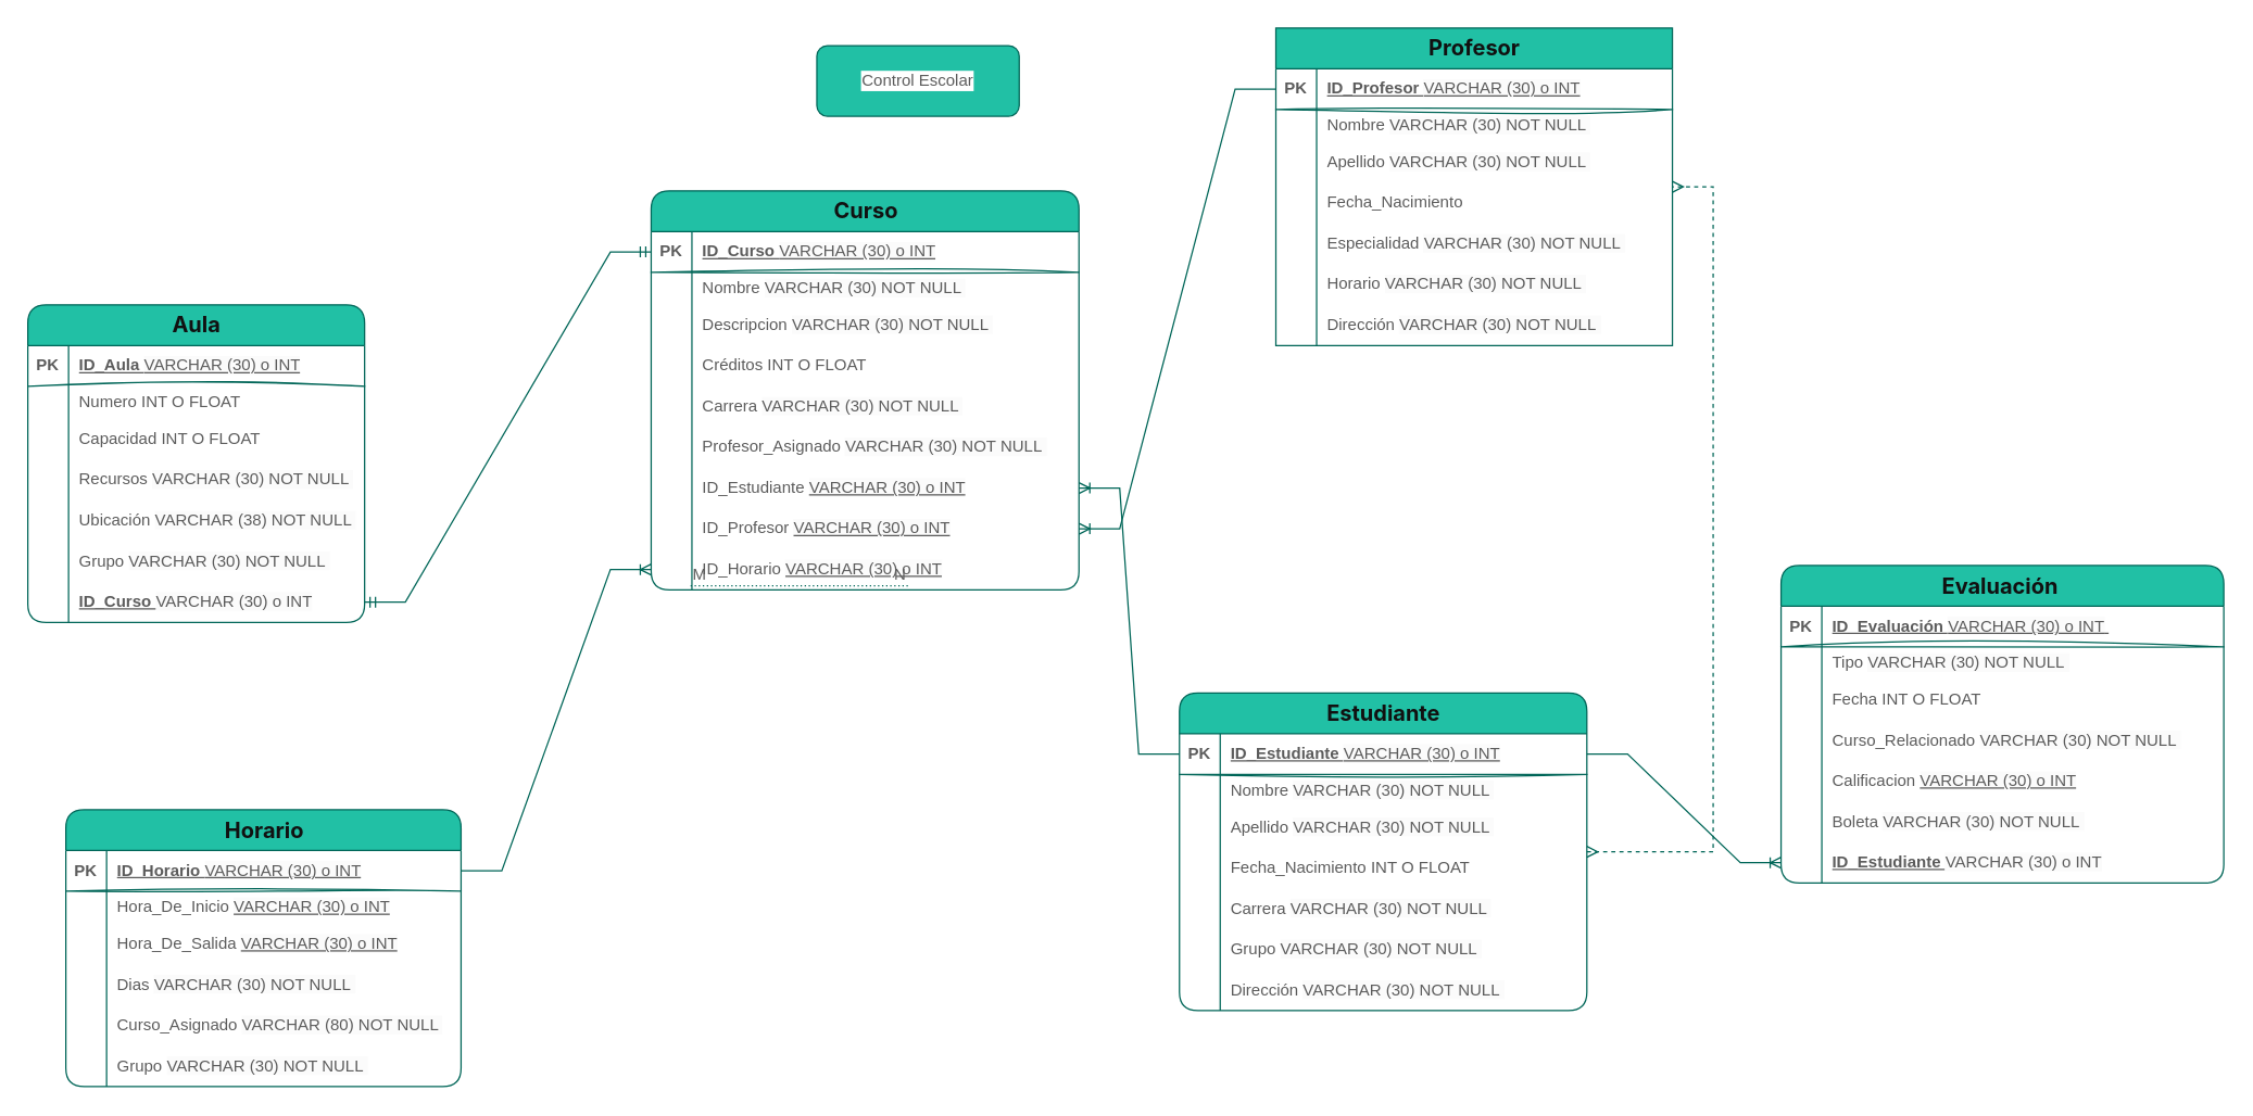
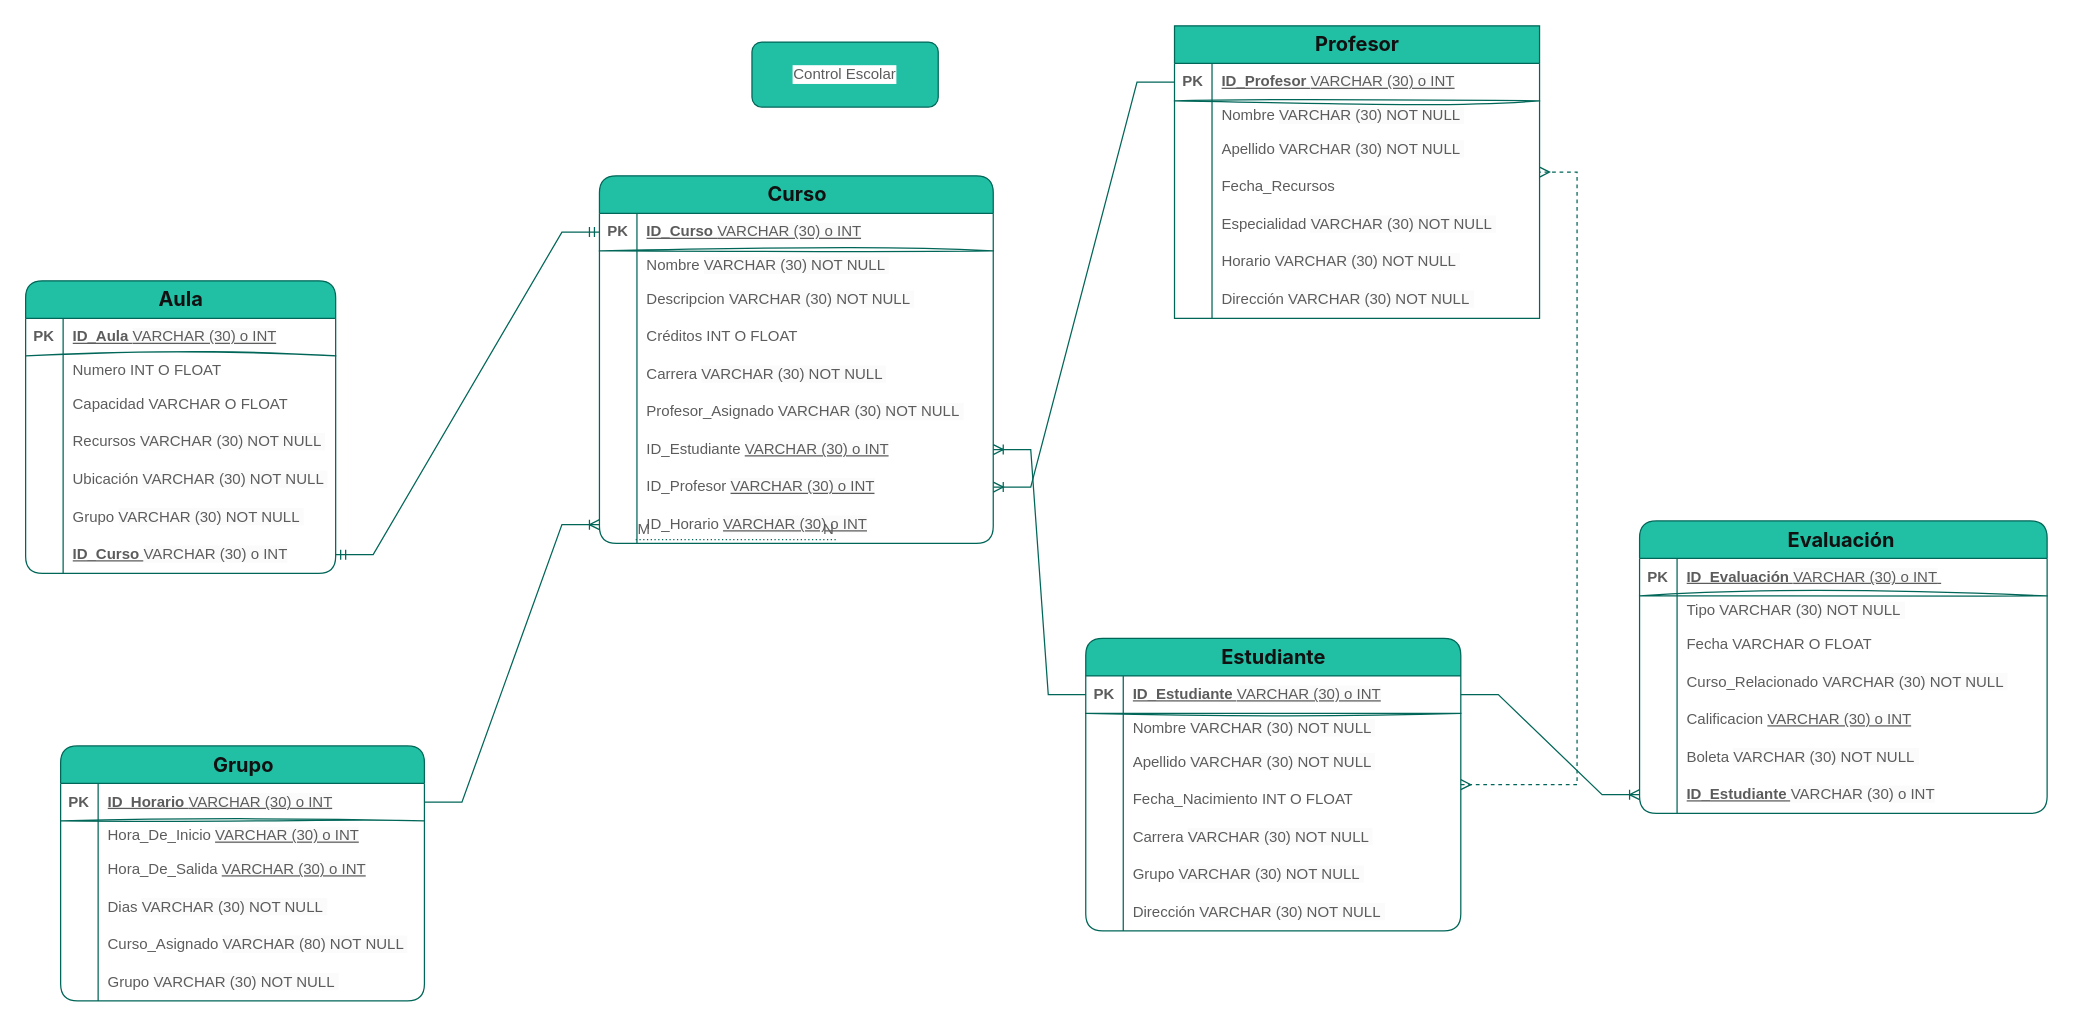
- <mxCell id="36" value="Fecha_Nacimiento" style="shape=partialRectangle;connectable=0;fillColor=none;top=0;left=0;bottom=0;right=0;align=left;spacingLeft=6;overflow=hidden;whiteSpace=wrap;html=1;sketch=1;hachureGap=4;jiggle=2;curveFitting=1;fontFamily=Helvetica;labelBackgroundColor=none;strokeColor=#006658;fontColor=#5C5C5C;" vertex="1" parent="34"><mxGeometry x="30" width="262" height="30" as="geometry"><mxRectangle width="262" height="30" as="alternateBounds" /></mxGeometry></mxCell>
+ <mxCell id="36" value="Fecha_Recursos" style="shape=partialRectangle;connectable=0;fillColor=none;top=0;left=0;bottom=0;right=0;align=left;spacingLeft=6;overflow=hidden;whiteSpace=wrap;html=1;sketch=1;hachureGap=4;jiggle=2;curveFitting=1;fontFamily=Helvetica;labelBackgroundColor=none;strokeColor=#006658;fontColor=#5C5C5C;" vertex="1" parent="34"><mxGeometry x="30" width="262" height="30" as="geometry"><mxRectangle width="262" height="30" as="alternateBounds" /></mxGeometry></mxCell>
- <mxCell id="83" value="Capacidad INT O FLOAT" style="shape=partialRectangle;connectable=0;fillColor=none;top=0;left=0;bottom=0;right=0;align=left;spacingLeft=6;overflow=hidden;whiteSpace=wrap;html=1;sketch=1;hachureGap=4;jiggle=2;curveFitting=1;fontFamily=Helvetica;labelBackgroundColor=none;strokeColor=#006658;fontColor=#5C5C5C;" vertex="1" parent="81"><mxGeometry x="30" width="218" height="30" as="geometry"><mxRectangle width="218" height="30" as="alternateBounds" /></mxGeometry></mxCell>
+ <mxCell id="83" value="Capacidad VARCHAR O FLOAT" style="shape=partialRectangle;connectable=0;fillColor=none;top=0;left=0;bottom=0;right=0;align=left;spacingLeft=6;overflow=hidden;whiteSpace=wrap;html=1;sketch=1;hachureGap=4;jiggle=2;curveFitting=1;fontFamily=Helvetica;labelBackgroundColor=none;strokeColor=#006658;fontColor=#5C5C5C;" vertex="1" parent="81"><mxGeometry x="30" width="218" height="30" as="geometry"><mxRectangle width="218" height="30" as="alternateBounds" /></mxGeometry></mxCell>
- <mxCell id="89" value="Ubicación&amp;nbsp;&lt;span style=&quot;background-color: rgb(251, 251, 251);&quot;&gt;VARCHAR (38) NOT NULL&amp;nbsp;&lt;/span&gt;&amp;nbsp;" style="shape=partialRectangle;connectable=0;fillColor=none;top=0;left=0;bottom=0;right=0;align=left;spacingLeft=6;overflow=hidden;whiteSpace=wrap;html=1;sketch=1;hachureGap=4;jiggle=2;curveFitting=1;fontFamily=Helvetica;labelBackgroundColor=none;strokeColor=#006658;fontColor=#5C5C5C;" vertex="1" parent="87"><mxGeometry x="30" width="218" height="30" as="geometry"><mxRectangle width="218" height="30" as="alternateBounds" /></mxGeometry></mxCell>
+ <mxCell id="89" value="Ubicación&amp;nbsp;&lt;span style=&quot;background-color: rgb(251, 251, 251);&quot;&gt;VARCHAR (30) NOT NULL&amp;nbsp;&lt;/span&gt;&amp;nbsp;" style="shape=partialRectangle;connectable=0;fillColor=none;top=0;left=0;bottom=0;right=0;align=left;spacingLeft=6;overflow=hidden;whiteSpace=wrap;html=1;sketch=1;hachureGap=4;jiggle=2;curveFitting=1;fontFamily=Helvetica;labelBackgroundColor=none;strokeColor=#006658;fontColor=#5C5C5C;" vertex="1" parent="87"><mxGeometry x="30" width="218" height="30" as="geometry"><mxRectangle width="218" height="30" as="alternateBounds" /></mxGeometry></mxCell>
- <mxCell id="124" value="Fecha INT O FLOAT" style="shape=partialRectangle;connectable=0;fillColor=none;top=0;left=0;bottom=0;right=0;align=left;spacingLeft=6;overflow=hidden;whiteSpace=wrap;html=1;sketch=1;hachureGap=4;jiggle=2;curveFitting=1;fontFamily=Helvetica;labelBackgroundColor=none;strokeColor=#006658;fontColor=#5C5C5C;" vertex="1" parent="122"><mxGeometry x="30" width="296" height="30" as="geometry"><mxRectangle width="296" height="30" as="alternateBounds" /></mxGeometry></mxCell>
+ <mxCell id="124" value="Fecha VARCHAR O FLOAT" style="shape=partialRectangle;connectable=0;fillColor=none;top=0;left=0;bottom=0;right=0;align=left;spacingLeft=6;overflow=hidden;whiteSpace=wrap;html=1;sketch=1;hachureGap=4;jiggle=2;curveFitting=1;fontFamily=Helvetica;labelBackgroundColor=none;strokeColor=#006658;fontColor=#5C5C5C;" vertex="1" parent="122"><mxGeometry x="30" width="296" height="30" as="geometry"><mxRectangle width="296" height="30" as="alternateBounds" /></mxGeometry></mxCell>
- <mxCell id="96" value="&lt;strong style=&quot;color: rgb(17, 17, 17); font-family: -apple-system, Roboto, SegoeUI, &amp;quot;Segoe UI&amp;quot;, &amp;quot;Helvetica Neue&amp;quot;, Helvetica, &amp;quot;Microsoft YaHei&amp;quot;, &amp;quot;Meiryo UI&amp;quot;, Meiryo, &amp;quot;Arial Unicode MS&amp;quot;, sans-serif; font-size: 16px; text-align: left; text-wrap: wrap;&quot;&gt;Horario&lt;/strong&gt;" style="shape=table;startSize=30;container=1;collapsible=1;childLayout=tableLayout;fixedRows=1;rowLines=0;fontStyle=1;align=center;resizeLast=1;html=1;hachureGap=4;fontFamily=Helvetica;swimlaneLine=1;labelBackgroundColor=none;labelBorderColor=none;textShadow=0;fillStyle=auto;swimlaneFillColor=default;rounded=1;fillColor=#21C0A5;strokeColor=#006658;fontColor=#5C5C5C;" vertex="1" parent="1"><mxGeometry x="48" y="596" width="291" height="204" as="geometry" /></mxCell>
+ <mxCell id="96" value="&lt;strong style=&quot;color: rgb(17, 17, 17); font-family: -apple-system, Roboto, SegoeUI, &amp;quot;Segoe UI&amp;quot;, &amp;quot;Helvetica Neue&amp;quot;, Helvetica, &amp;quot;Microsoft YaHei&amp;quot;, &amp;quot;Meiryo UI&amp;quot;, Meiryo, &amp;quot;Arial Unicode MS&amp;quot;, sans-serif; font-size: 16px; text-align: left; text-wrap: wrap;&quot;&gt;Grupo&lt;/strong&gt;" style="shape=table;startSize=30;container=1;collapsible=1;childLayout=tableLayout;fixedRows=1;rowLines=0;fontStyle=1;align=center;resizeLast=1;html=1;hachureGap=4;fontFamily=Helvetica;swimlaneLine=1;labelBackgroundColor=none;labelBorderColor=none;textShadow=0;fillStyle=auto;swimlaneFillColor=default;rounded=1;fillColor=#21C0A5;strokeColor=#006658;fontColor=#5C5C5C;" vertex="1" parent="1"><mxGeometry x="48" y="596" width="291" height="204" as="geometry" /></mxCell>
